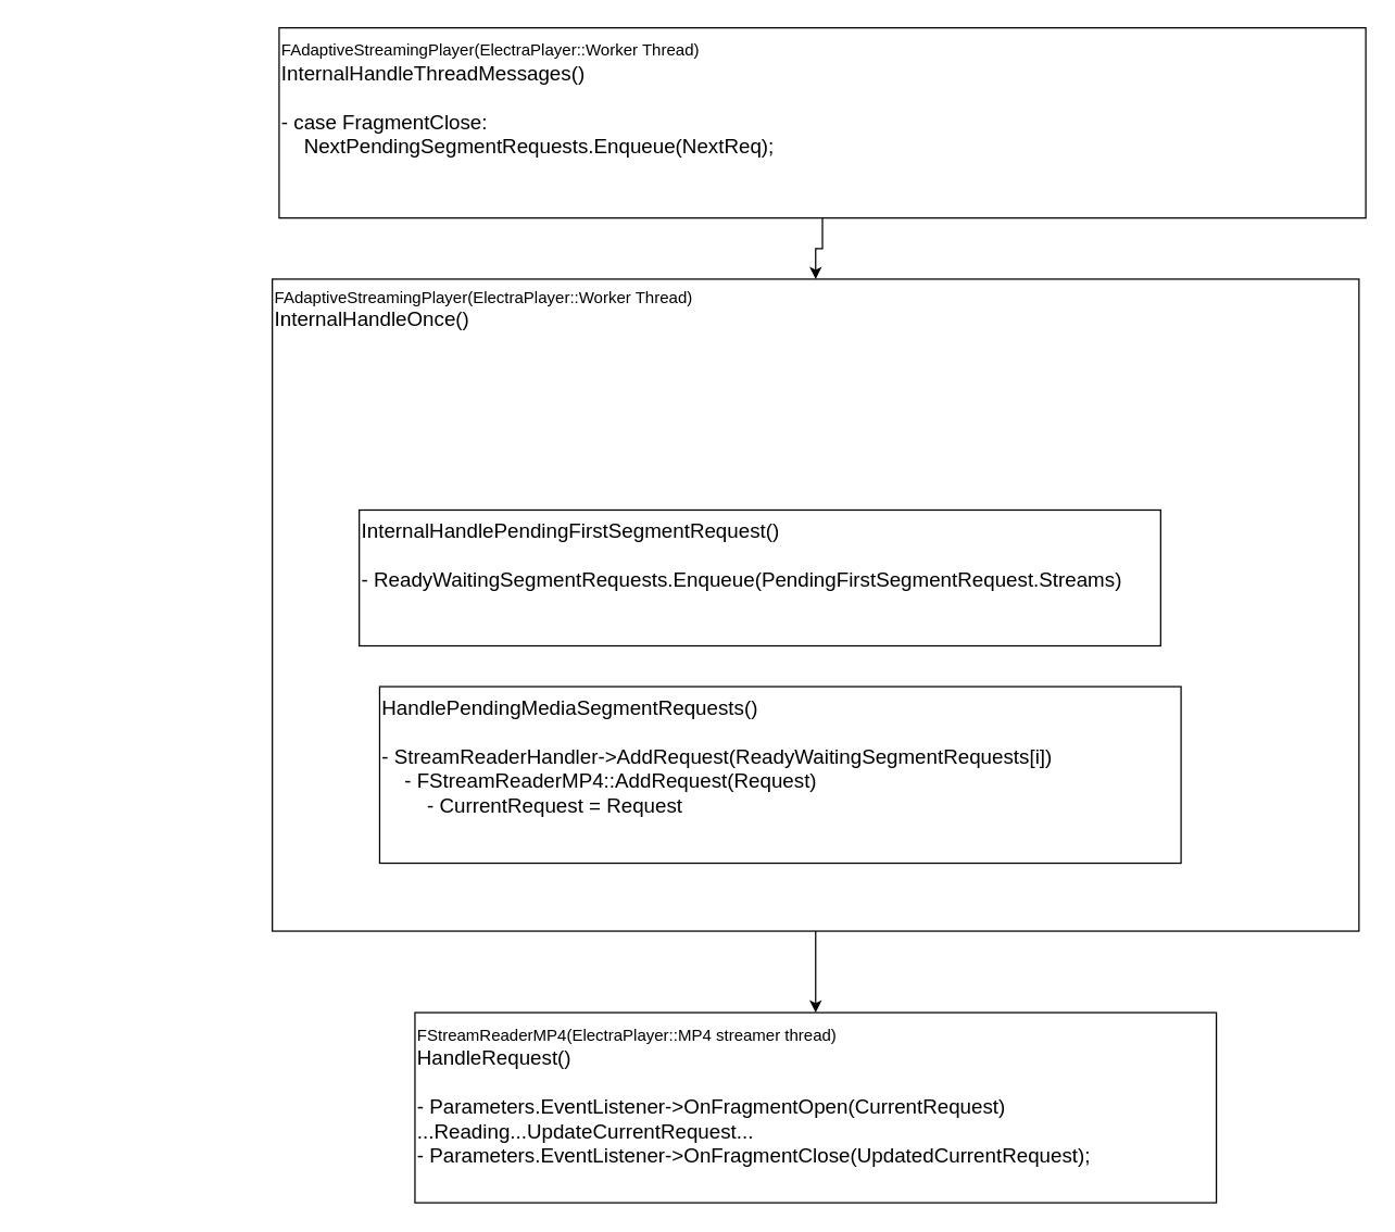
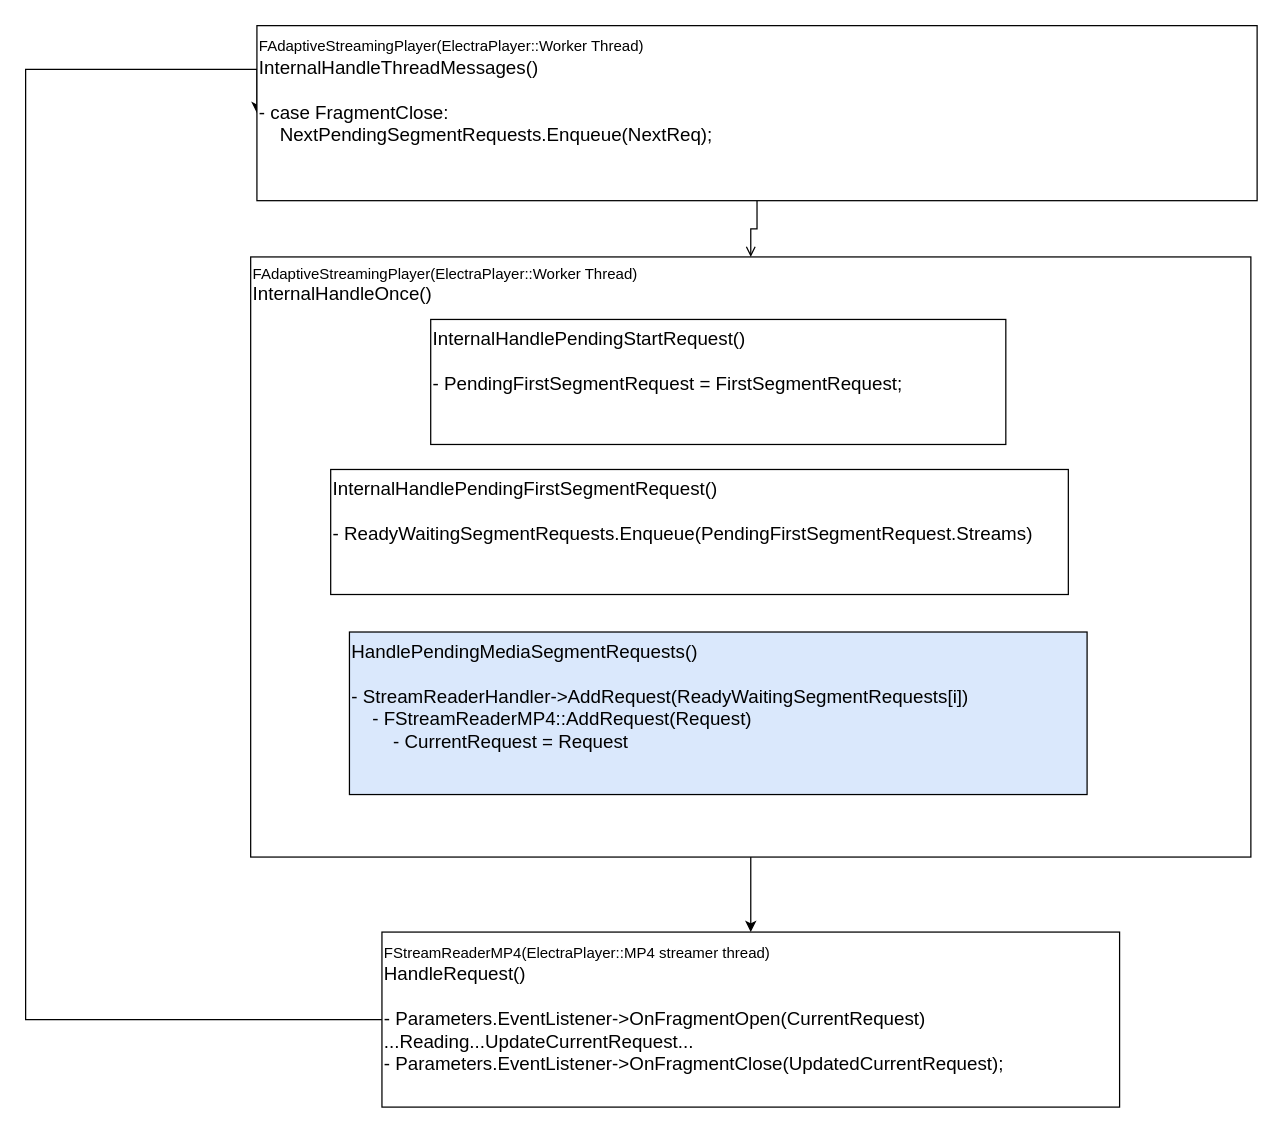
- <mxCell id="9" style="edgeStyle=orthogonalEdgeStyle;rounded=0;orthogonalLoop=1;jettySize=auto;html=1;entryX=0.5;entryY=0;entryDx=0;entryDy=0;" edge="1" parent="1" source="10" target="3"><mxGeometry relative="1" as="geometry" /></mxCell>
+ <mxCell id="9" style="edgeStyle=orthogonalEdgeStyle;rounded=0;orthogonalLoop=1;jettySize=auto;html=1;entryX=0.5;entryY=0;entryDx=0;entryDy=0;endArrow=open;" edge="1" parent="1" source="10" target="3"><mxGeometry relative="1" as="geometry" /></mxCell>
+ <mxCell id="4" value="&lt;div&gt;InternalHandlePendingStartRequest()&lt;div&gt;&lt;br&gt;&lt;div&gt;- PendingFirstSegmentRequest = FirstSegmentRequest;&lt;/div&gt;&lt;/div&gt;&lt;/div&gt;" style="rounded=0;whiteSpace=wrap;html=1;fontSize=15;verticalAlign=top;align=left;" vertex="1" parent="1"><mxGeometry x="344" y="255" width="460" height="100" as="geometry" /></mxCell>
+ <mxCell id="7" style="edgeStyle=orthogonalEdgeStyle;rounded=0;orthogonalLoop=1;jettySize=auto;html=1;entryX=0;entryY=0.5;entryDx=0;entryDy=0;exitX=0;exitY=0.5;exitDx=0;exitDy=0;" edge="1" parent="1" source="8" target="10"><mxGeometry relative="1" as="geometry"><mxPoint x="260" y="795" as="sourcePoint" /><Array as="points"><mxPoint x="20" y="815" /><mxPoint x="20" y="55" /></Array></mxGeometry></mxCell>
- <mxCell id="6" value="&lt;div&gt;&lt;span style=&quot;background-color: transparent; color: light-dark(rgb(0, 0, 0), rgb(255, 255, 255));&quot;&gt;HandlePendingMediaSegmentRequests()&lt;/span&gt;&lt;/div&gt;&lt;div&gt;&lt;br&gt;&lt;div&gt;-&amp;nbsp;&lt;span style=&quot;background-color: transparent;&quot;&gt;StreamReaderHandler-&amp;gt;AddRequest(&lt;/span&gt;ReadyWaitingSegmentRequests[i]&lt;span style=&quot;background-color: transparent;&quot;&gt;)&lt;/span&gt;&lt;/div&gt;&lt;/div&gt;&lt;div&gt;&lt;span style=&quot;background-color: transparent;&quot;&gt;&amp;nbsp; &amp;nbsp; -&amp;nbsp;&lt;/span&gt;&lt;span style=&quot;background-color: transparent;&quot;&gt;FStreamReaderMP4::&lt;/span&gt;&lt;span style=&quot;background-color: transparent;&quot;&gt;AddRequest(&lt;/span&gt;&lt;span style=&quot;background-color: transparent; color: light-dark(rgb(0, 0, 0), rgb(255, 255, 255));&quot;&gt;Request&lt;/span&gt;&lt;span style=&quot;background-color: transparent; color: light-dark(rgb(0, 0, 0), rgb(255, 255, 255));&quot;&gt;)&lt;/span&gt;&lt;/div&gt;&lt;div&gt;&lt;span style=&quot;background-color: transparent;&quot;&gt;&amp;nbsp; &amp;nbsp; &amp;nbsp; &amp;nbsp; - CurrentRequest = Request&lt;/span&gt;&lt;/div&gt;" style="rounded=0;whiteSpace=wrap;html=1;fontSize=15;verticalAlign=top;align=left;" vertex="1" parent="1"><mxGeometry x="279" y="505" width="590" height="130" as="geometry" /></mxCell>
+ <mxCell id="6" value="&lt;div&gt;&lt;span style=&quot;background-color: transparent; color: light-dark(rgb(0, 0, 0), rgb(255, 255, 255));&quot;&gt;HandlePendingMediaSegmentRequests()&lt;/span&gt;&lt;/div&gt;&lt;div&gt;&lt;br&gt;&lt;div&gt;-&amp;nbsp;&lt;span style=&quot;background-color: transparent;&quot;&gt;StreamReaderHandler-&amp;gt;AddRequest(&lt;/span&gt;ReadyWaitingSegmentRequests[i]&lt;span style=&quot;background-color: transparent;&quot;&gt;)&lt;/span&gt;&lt;/div&gt;&lt;/div&gt;&lt;div&gt;&lt;span style=&quot;background-color: transparent;&quot;&gt;&amp;nbsp; &amp;nbsp; -&amp;nbsp;&lt;/span&gt;&lt;span style=&quot;background-color: transparent;&quot;&gt;FStreamReaderMP4::&lt;/span&gt;&lt;span style=&quot;background-color: transparent;&quot;&gt;AddRequest(&lt;/span&gt;&lt;span style=&quot;background-color: transparent; color: light-dark(rgb(0, 0, 0), rgb(255, 255, 255));&quot;&gt;Request&lt;/span&gt;&lt;span style=&quot;background-color: transparent; color: light-dark(rgb(0, 0, 0), rgb(255, 255, 255));&quot;&gt;)&lt;/span&gt;&lt;/div&gt;&lt;div&gt;&lt;span style=&quot;background-color: transparent;&quot;&gt;&amp;nbsp; &amp;nbsp; &amp;nbsp; &amp;nbsp; - CurrentRequest = Request&lt;/span&gt;&lt;/div&gt;" style="rounded=0;whiteSpace=wrap;html=1;fontSize=15;verticalAlign=top;align=left;fillColor=#dae8fc;" vertex="1" parent="1"><mxGeometry x="279" y="505" width="590" height="130" as="geometry" /></mxCell>
